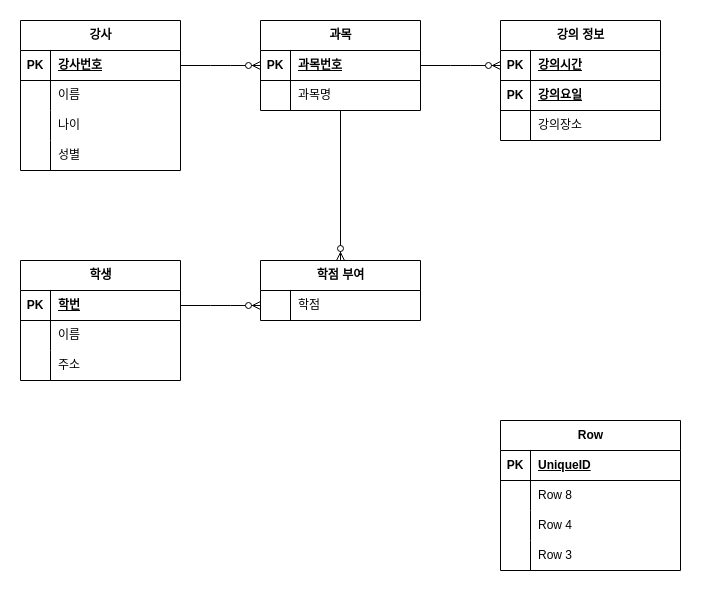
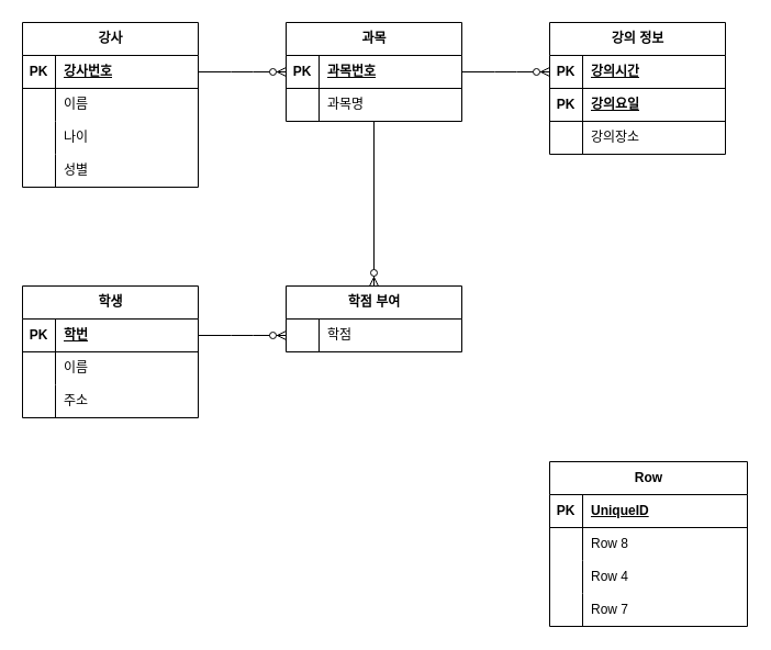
- <mxCell id="52" value="Row 3" style="shape=partialRectangle;connectable=0;fillColor=none;top=0;left=0;bottom=0;right=0;align=left;spacingLeft=6;overflow=hidden;whiteSpace=wrap;html=1;" vertex="1" parent="50"><mxGeometry x="30" width="150" height="30" as="geometry"><mxRectangle width="150" height="30" as="alternateBounds" /></mxGeometry></mxCell>
+ <mxCell id="52" value="Row 7" style="shape=partialRectangle;connectable=0;fillColor=none;top=0;left=0;bottom=0;right=0;align=left;spacingLeft=6;overflow=hidden;whiteSpace=wrap;html=1;" vertex="1" parent="50"><mxGeometry x="30" width="150" height="30" as="geometry"><mxRectangle width="150" height="30" as="alternateBounds" /></mxGeometry></mxCell>
